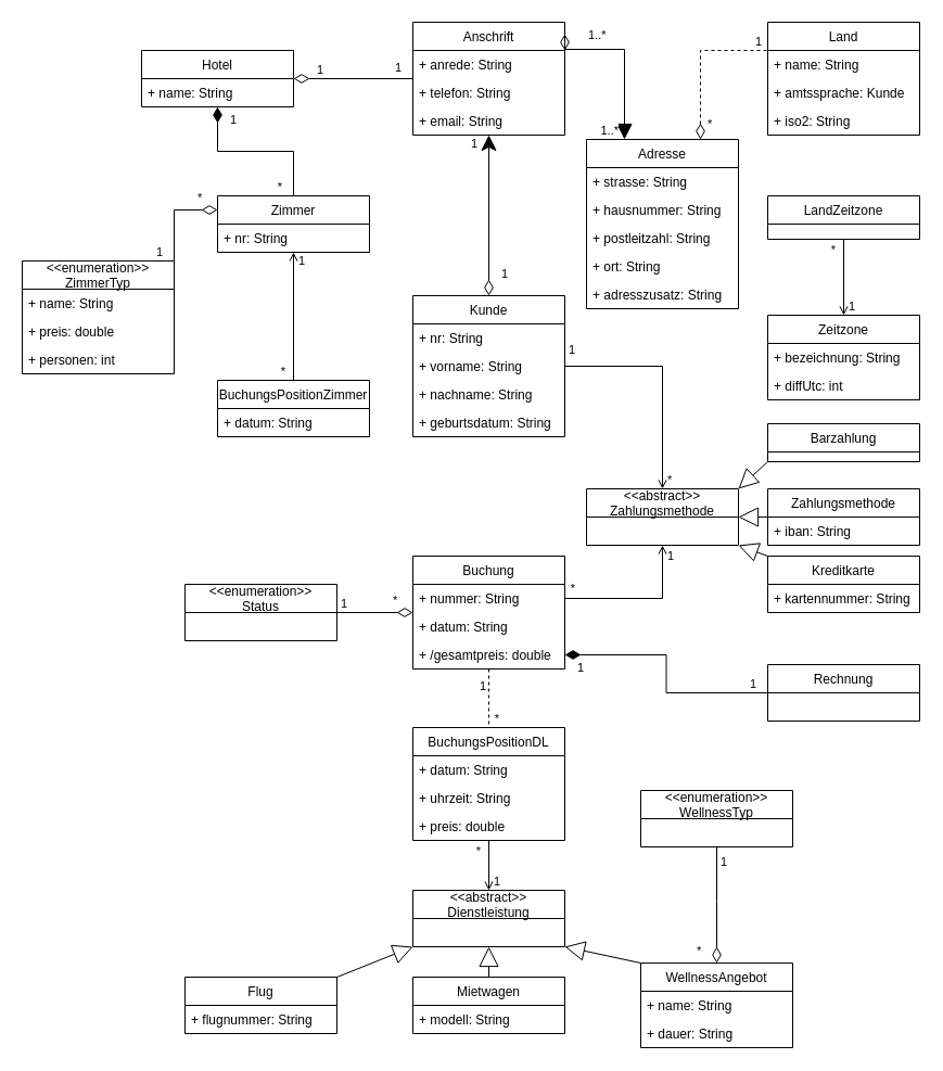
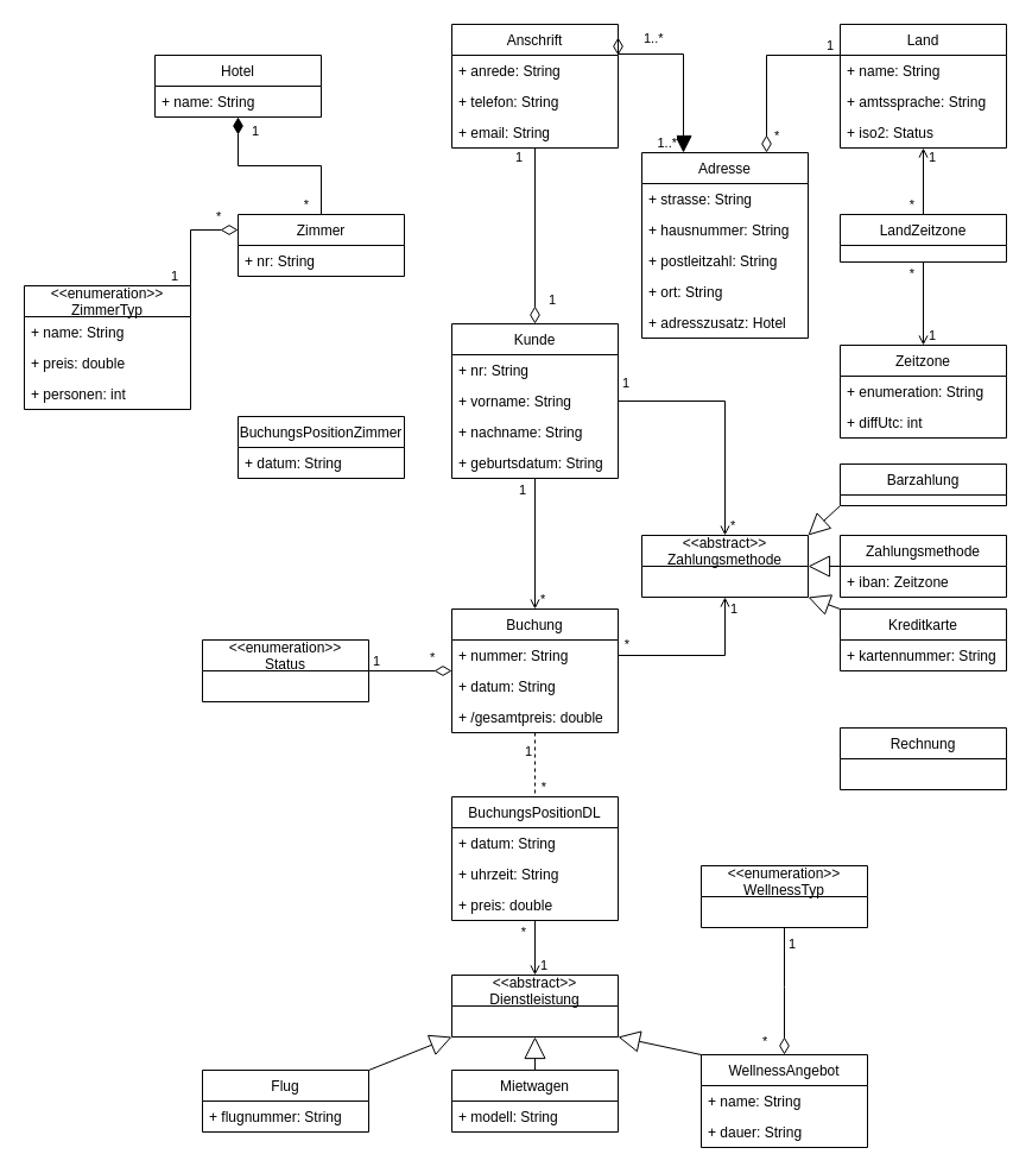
- <mxCell id="75" value="" style="endArrow=none;html=1;edgeStyle=orthogonalEdgeStyle;rounded=0;startArrow=diamondThin;startFill=0;endSize=12;startSize=12;exitX=0.75;exitY=0;exitDx=0;exitDy=0;entryX=0;entryY=0.25;entryDx=0;entryDy=0;dashed=1;" edge="1" parent="1" source="8" target="14"><mxGeometry relative="1" as="geometry"><mxPoint x="600" y="31.51" as="sourcePoint" /><mxPoint x="655" y="113.51" as="targetPoint" /><Array as="points"><mxPoint x="645" y="46" /></Array></mxGeometry></mxCell>
+ <mxCell id="75" value="" style="endArrow=none;html=1;edgeStyle=orthogonalEdgeStyle;rounded=0;startArrow=diamondThin;startFill=0;endSize=12;startSize=12;exitX=0.75;exitY=0;exitDx=0;exitDy=0;entryX=0;entryY=0.25;entryDx=0;entryDy=0;" edge="1" parent="1" source="8" target="14"><mxGeometry relative="1" as="geometry"><mxPoint x="600" y="31.51" as="sourcePoint" /><mxPoint x="655" y="113.51" as="targetPoint" /><Array as="points"><mxPoint x="645" y="46" /></Array></mxGeometry></mxCell>
- <mxCell id="87" value="" style="endArrow=none;html=1;edgeStyle=orthogonalEdgeStyle;rounded=0;startArrow=diamondThin;startFill=0;endSize=12;startSize=12;exitX=1;exitY=0.5;exitDx=0;exitDy=0;entryX=0;entryY=-0.077;entryDx=0;entryDy=0;entryPerimeter=0;" edge="1" parent="1" source="2" target="6"><mxGeometry relative="1" as="geometry"><mxPoint x="340" y="160" as="sourcePoint" /><mxPoint x="340" y="50" as="targetPoint" /><Array as="points"><mxPoint x="380" y="72" /></Array></mxGeometry></mxCell>
- <mxCell id="88" value="1" style="edgeLabel;resizable=0;html=1;align=left;verticalAlign=bottom;" connectable="0" vertex="1" parent="87"><mxGeometry x="-1" relative="1" as="geometry"><mxPoint x="20" as="offset" /></mxGeometry></mxCell>
- <mxCell id="89" value="1" style="edgeLabel;resizable=0;html=1;align=right;verticalAlign=bottom;" connectable="0" vertex="1" parent="87"><mxGeometry x="1" relative="1" as="geometry"><mxPoint x="-10" as="offset" /></mxGeometry></mxCell>
- <mxCell id="16" value="+ amtssprache: Kunde" style="text;strokeColor=none;fillColor=none;align=left;verticalAlign=top;spacingLeft=4;spacingRight=4;overflow=hidden;rotatable=0;points=[[0,0.5],[1,0.5]];portConstraint=eastwest;" vertex="1" parent="14"><mxGeometry y="52" width="140" height="26" as="geometry" /></mxCell>
+ <mxCell id="16" value="+ amtssprache: String" style="text;strokeColor=none;fillColor=none;align=left;verticalAlign=top;spacingLeft=4;spacingRight=4;overflow=hidden;rotatable=0;points=[[0,0.5],[1,0.5]];portConstraint=eastwest;" vertex="1" parent="14"><mxGeometry y="52" width="140" height="26" as="geometry" /></mxCell>
- <mxCell id="17" value="+ iso2: String" style="text;strokeColor=none;fillColor=none;align=left;verticalAlign=top;spacingLeft=4;spacingRight=4;overflow=hidden;rotatable=0;points=[[0,0.5],[1,0.5]];portConstraint=eastwest;" vertex="1" parent="14"><mxGeometry y="78" width="140" height="26" as="geometry" /></mxCell>
+ <mxCell id="17" value="+ iso2: Status" style="text;strokeColor=none;fillColor=none;align=left;verticalAlign=top;spacingLeft=4;spacingRight=4;overflow=hidden;rotatable=0;points=[[0,0.5],[1,0.5]];portConstraint=eastwest;" vertex="1" parent="14"><mxGeometry y="78" width="140" height="26" as="geometry" /></mxCell>
- <mxCell id="84" value="" style="endArrow=classic;html=1;edgeStyle=orthogonalEdgeStyle;rounded=0;startArrow=diamondThin;startFill=0;endSize=12;startSize=12;exitX=0.5;exitY=0;exitDx=0;exitDy=0;entryX=0.5;entryY=1;entryDx=0;entryDy=0;" edge="1" parent="1" source="30" target="4"><mxGeometry relative="1" as="geometry"><mxPoint x="370" y="231.43" as="sourcePoint" /><mxPoint x="530" y="231.43" as="targetPoint" /></mxGeometry></mxCell>
+ <mxCell id="84" value="" style="endArrow=none;html=1;edgeStyle=orthogonalEdgeStyle;rounded=0;startArrow=diamondThin;startFill=0;endSize=12;startSize=12;exitX=0.5;exitY=0;exitDx=0;exitDy=0;entryX=0.5;entryY=1;entryDx=0;entryDy=0;" edge="1" parent="1" source="30" target="4"><mxGeometry relative="1" as="geometry"><mxPoint x="370" y="231.43" as="sourcePoint" /><mxPoint x="530" y="231.43" as="targetPoint" /></mxGeometry></mxCell>
+ <mxCell id="78" value="" style="endArrow=none;html=1;edgeStyle=orthogonalEdgeStyle;rounded=0;entryX=0.5;entryY=0;entryDx=0;entryDy=0;exitX=0.5;exitY=1;exitDx=0;exitDy=0;startArrow=open;startFill=0;" edge="1" parent="1" source="14" target="21"><mxGeometry relative="1" as="geometry"><mxPoint x="780" y="140" as="sourcePoint" /><mxPoint x="880" y="154" as="targetPoint" /></mxGeometry></mxCell>
+ <mxCell id="79" value="1" style="edgeLabel;resizable=0;html=1;align=left;verticalAlign=bottom;" connectable="0" vertex="1" parent="78"><mxGeometry x="-1" relative="1" as="geometry"><mxPoint x="3" y="16" as="offset" /></mxGeometry></mxCell>
+ <mxCell id="80" value="*" style="edgeLabel;resizable=0;html=1;align=right;verticalAlign=bottom;" connectable="0" vertex="1" parent="78"><mxGeometry x="1" relative="1" as="geometry"><mxPoint x="-7" as="offset" /></mxGeometry></mxCell>
- <mxCell id="13" value="+ adresszusatz: String" style="text;strokeColor=none;fillColor=none;align=left;verticalAlign=top;spacingLeft=4;spacingRight=4;overflow=hidden;rotatable=0;points=[[0,0.5],[1,0.5]];portConstraint=eastwest;" vertex="1" parent="8"><mxGeometry y="130" width="140" height="26" as="geometry" /></mxCell>
+ <mxCell id="13" value="+ adresszusatz: Hotel" style="text;strokeColor=none;fillColor=none;align=left;verticalAlign=top;spacingLeft=4;spacingRight=4;overflow=hidden;rotatable=0;points=[[0,0.5],[1,0.5]];portConstraint=eastwest;" vertex="1" parent="8"><mxGeometry y="130" width="140" height="26" as="geometry" /></mxCell>
- <mxCell id="93" value="" style="endArrow=none;html=1;edgeStyle=orthogonalEdgeStyle;rounded=0;entryX=0.5;entryY=0;entryDx=0;entryDy=0;startArrow=open;startFill=0;" edge="1" parent="1" source="22" target="28"><mxGeometry relative="1" as="geometry"><mxPoint x="310" y="290" as="sourcePoint" /><mxPoint x="290" y="314" as="targetPoint" /></mxGeometry></mxCell>
- <mxCell id="94" value="1" style="edgeLabel;resizable=0;html=1;align=left;verticalAlign=bottom;" connectable="0" vertex="1" parent="93"><mxGeometry x="-1" relative="1" as="geometry"><mxPoint x="3" y="16" as="offset" /></mxGeometry></mxCell>
- <mxCell id="95" value="*" style="edgeLabel;resizable=0;html=1;align=right;verticalAlign=bottom;" connectable="0" vertex="1" parent="93"><mxGeometry x="1" relative="1" as="geometry"><mxPoint x="-7" as="offset" /></mxGeometry></mxCell>
- <mxCell id="19" value="+ bezeichnung: String" style="text;strokeColor=none;fillColor=none;align=left;verticalAlign=top;spacingLeft=4;spacingRight=4;overflow=hidden;rotatable=0;points=[[0,0.5],[1,0.5]];portConstraint=eastwest;" vertex="1" parent="18"><mxGeometry y="26" width="140" height="26" as="geometry" /></mxCell>
+ <mxCell id="19" value="+ enumeration: String" style="text;strokeColor=none;fillColor=none;align=left;verticalAlign=top;spacingLeft=4;spacingRight=4;overflow=hidden;rotatable=0;points=[[0,0.5],[1,0.5]];portConstraint=eastwest;" vertex="1" parent="18"><mxGeometry y="26" width="140" height="26" as="geometry" /></mxCell>
+ <mxCell id="99" value="" style="endArrow=none;html=1;edgeStyle=orthogonalEdgeStyle;rounded=0;entryX=0.5;entryY=1;entryDx=0;entryDy=0;exitX=0.5;exitY=0;exitDx=0;exitDy=0;startArrow=open;startFill=0;" edge="1" parent="1" source="42" target="30"><mxGeometry relative="1" as="geometry"><mxPoint x="449.71" y="478" as="sourcePoint" /><mxPoint x="449.71" y="420" as="targetPoint" /></mxGeometry></mxCell>
+ <mxCell id="100" value="*" style="edgeLabel;resizable=0;html=1;align=left;verticalAlign=bottom;" connectable="0" vertex="1" parent="99"><mxGeometry x="-1" relative="1" as="geometry"><mxPoint x="3" as="offset" /></mxGeometry></mxCell>
+ <mxCell id="101" value="1" style="edgeLabel;resizable=0;html=1;align=right;verticalAlign=bottom;" connectable="0" vertex="1" parent="99"><mxGeometry x="1" relative="1" as="geometry"><mxPoint x="-7" y="18" as="offset" /></mxGeometry></mxCell>
- <mxCell id="38" value="+ iban: String" style="text;strokeColor=none;fillColor=none;align=left;verticalAlign=top;spacingLeft=4;spacingRight=4;overflow=hidden;rotatable=0;points=[[0,0.5],[1,0.5]];portConstraint=eastwest;" vertex="1" parent="37"><mxGeometry y="26" width="140" height="26" as="geometry" /></mxCell>
+ <mxCell id="38" value="+ iban: Zeitzone" style="text;strokeColor=none;fillColor=none;align=left;verticalAlign=top;spacingLeft=4;spacingRight=4;overflow=hidden;rotatable=0;points=[[0,0.5],[1,0.5]];portConstraint=eastwest;" vertex="1" parent="37"><mxGeometry y="26" width="140" height="26" as="geometry" /></mxCell>
- <mxCell id="68" value="" style="endArrow=none;html=1;edgeStyle=orthogonalEdgeStyle;rounded=0;startArrow=diamondThin;startFill=1;endSize=12;startSize=12;entryX=0;entryY=0.5;entryDx=0;entryDy=0;exitX=1;exitY=0.5;exitDx=0;exitDy=0;" edge="1" parent="1" source="45" target="71"><mxGeometry relative="1" as="geometry"><mxPoint x="600" y="538" as="sourcePoint" /><mxPoint x="600" y="620" as="targetPoint" /></mxGeometry></mxCell>
- <mxCell id="69" value="1" style="edgeLabel;resizable=0;html=1;align=left;verticalAlign=bottom;" connectable="0" vertex="1" parent="68"><mxGeometry x="-1" relative="1" as="geometry"><mxPoint x="10" y="20" as="offset" /></mxGeometry></mxCell>
- <mxCell id="70" value="1" style="edgeLabel;resizable=0;html=1;align=right;verticalAlign=bottom;" connectable="0" vertex="1" parent="68"><mxGeometry x="1" relative="1" as="geometry"><mxPoint x="-10" as="offset" /></mxGeometry></mxCell>
